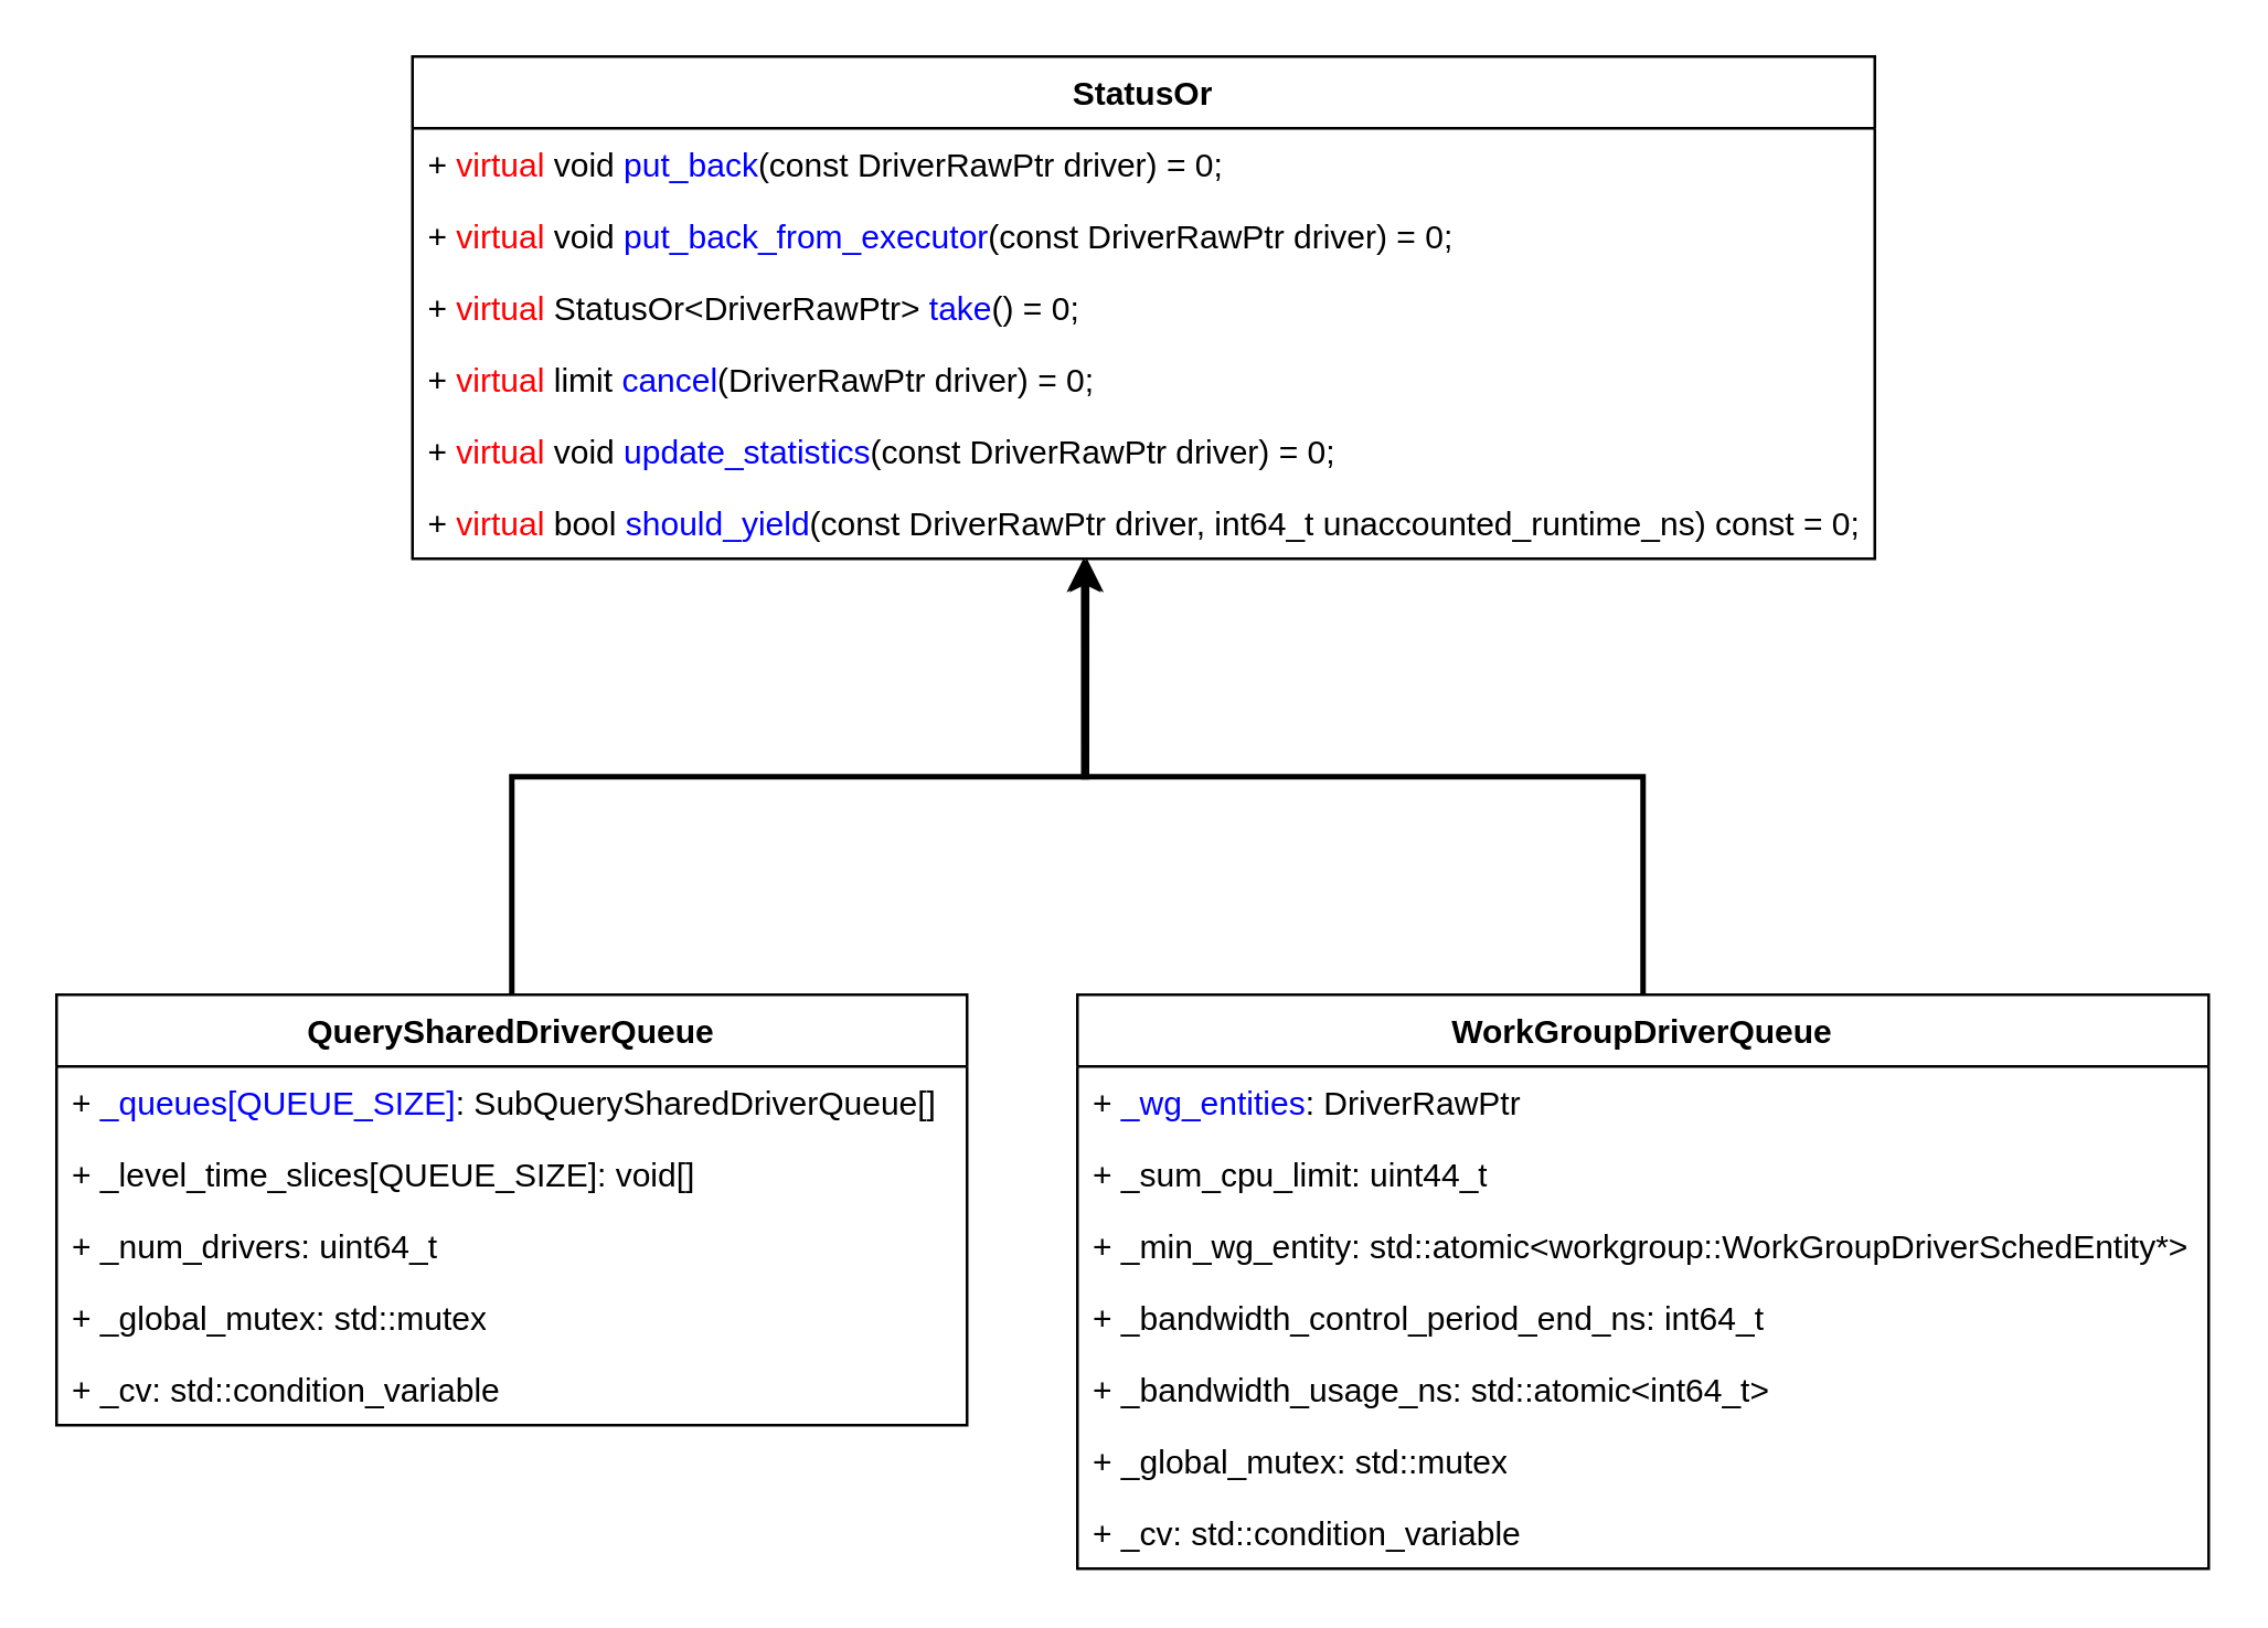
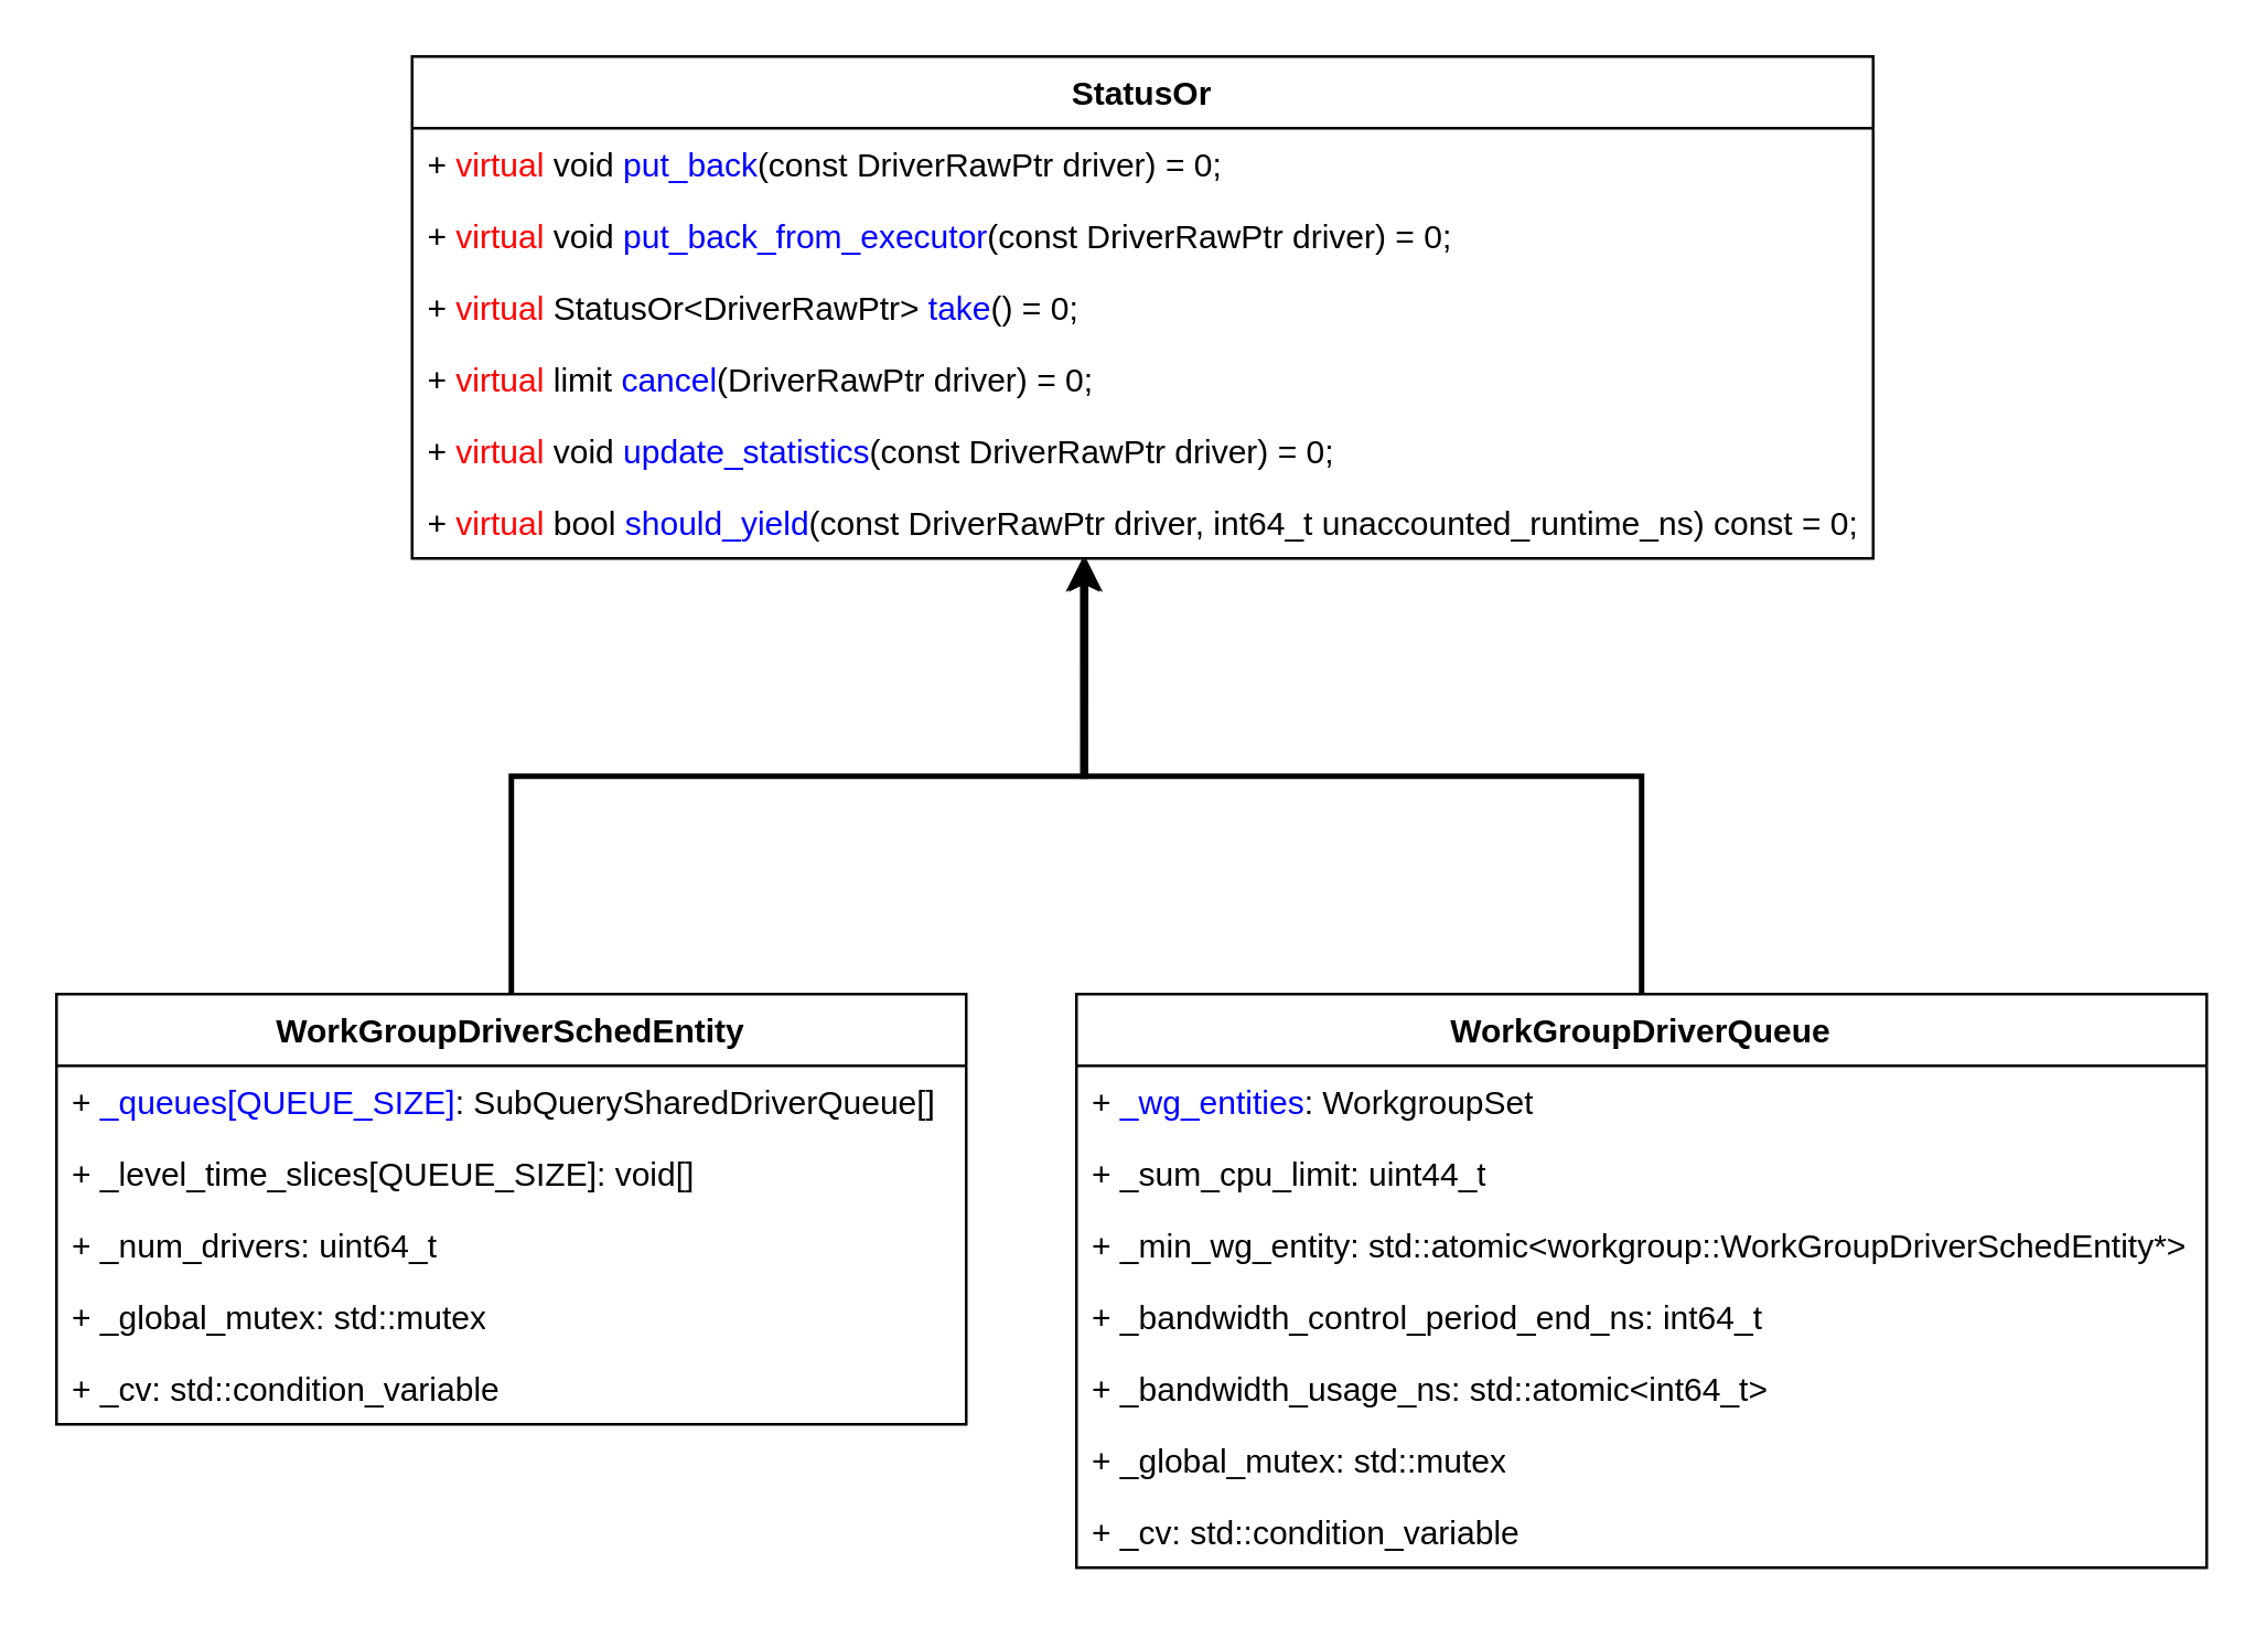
- <mxCell id="10" value="QuerySharedDriverQueue" style="swimlane;fontStyle=1;align=center;verticalAlign=top;childLayout=stackLayout;horizontal=1;startSize=26;horizontalStack=0;resizeParent=1;resizeParentMax=0;resizeLast=0;collapsible=1;marginBottom=0;whiteSpace=wrap;html=1;" vertex="1" parent="1"><mxGeometry x="20" y="360" width="330" height="156" as="geometry" /></mxCell>
+ <mxCell id="10" value="WorkGroupDriverSchedEntity" style="swimlane;fontStyle=1;align=center;verticalAlign=top;childLayout=stackLayout;horizontal=1;startSize=26;horizontalStack=0;resizeParent=1;resizeParentMax=0;resizeLast=0;collapsible=1;marginBottom=0;whiteSpace=wrap;html=1;" vertex="1" parent="1"><mxGeometry x="20" y="360" width="330" height="156" as="geometry" /></mxCell>
- <mxCell id="19" value="+ &lt;font color=&quot;#0000ff&quot;&gt;_wg_entities&lt;/font&gt;: DriverRawPtr" style="text;strokeColor=none;fillColor=none;align=left;verticalAlign=top;spacingLeft=4;spacingRight=4;overflow=hidden;rotatable=0;points=[[0,0.5],[1,0.5]];portConstraint=eastwest;whiteSpace=wrap;html=1;" vertex="1" parent="18"><mxGeometry y="26" width="410" height="26" as="geometry" /></mxCell>
+ <mxCell id="19" value="+ &lt;font color=&quot;#0000ff&quot;&gt;_wg_entities&lt;/font&gt;: WorkgroupSet" style="text;strokeColor=none;fillColor=none;align=left;verticalAlign=top;spacingLeft=4;spacingRight=4;overflow=hidden;rotatable=0;points=[[0,0.5],[1,0.5]];portConstraint=eastwest;whiteSpace=wrap;html=1;" vertex="1" parent="18"><mxGeometry y="26" width="410" height="26" as="geometry" /></mxCell>
